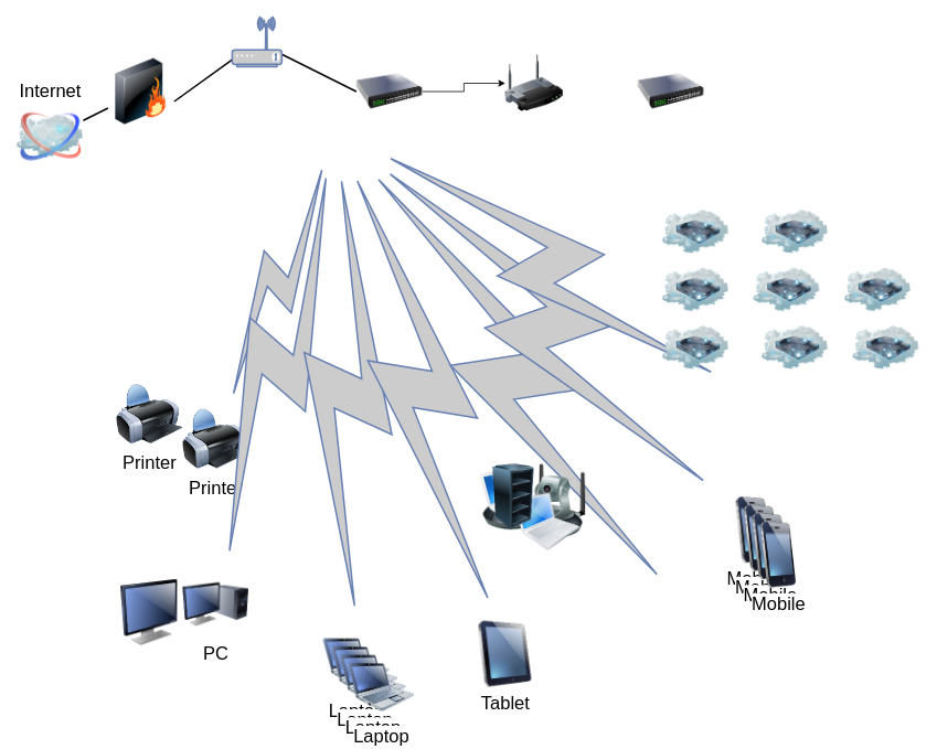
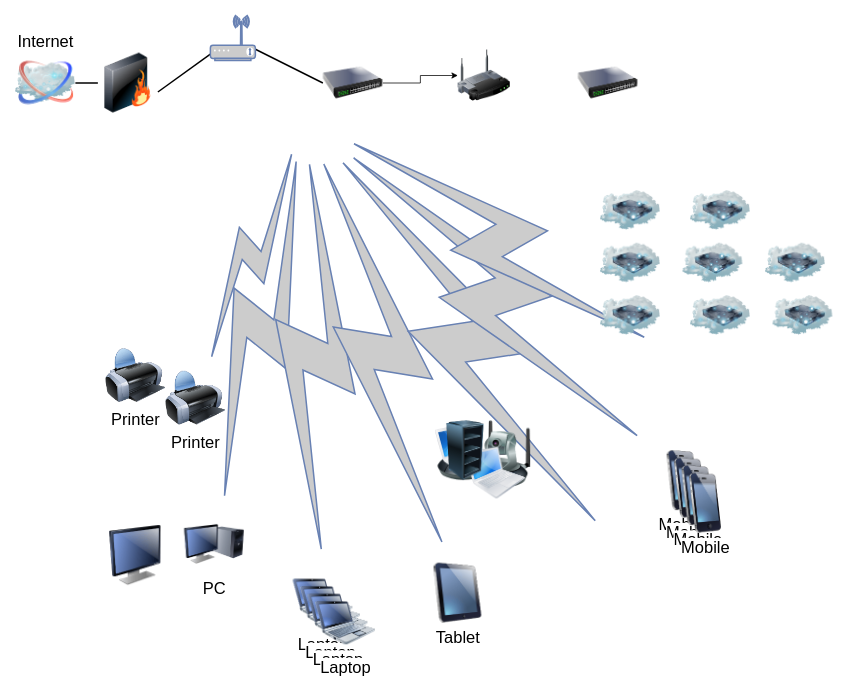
- <mxCell id="3" value="Internet" style="image;html=1;labelBackgroundColor=#ffffff;image=img/lib/clip_art/networking/Cloud_128x128.png;rounded=1;shadow=0;comic=0;strokeWidth=2;fontSize=22;labelPosition=center;verticalLabelPosition=top;align=center;verticalAlign=bottom;" parent="1" vertex="1"><mxGeometry x="20" y="125" width="80" height="80" as="geometry" /></mxCell>
+ <mxCell id="3" value="Internet" style="image;html=1;labelBackgroundColor=#ffffff;image=img/lib/clip_art/networking/Cloud_128x128.png;rounded=1;shadow=0;comic=0;strokeWidth=2;fontSize=22;labelPosition=center;verticalLabelPosition=top;align=center;verticalAlign=bottom;" parent="1" vertex="1"><mxGeometry x="20" y="70" width="80" height="80" as="geometry" /></mxCell>
- <mxCell id="7" value="PC" style="image;html=1;labelBackgroundColor=#ffffff;image=img/lib/clip_art/computers/Monitor_Tower_128x128.png;rounded=1;shadow=0;comic=0;strokeWidth=2;fontSize=22" parent="1" vertex="1"><mxGeometry x="220" y="690" width="80" height="80" as="geometry" /></mxCell>
+ <mxCell id="7" value="PC" style="image;html=1;labelBackgroundColor=#ffffff;image=img/lib/clip_art/computers/Monitor_Tower_128x128.png;rounded=1;shadow=0;comic=0;strokeWidth=2;fontSize=22" parent="1" vertex="1"><mxGeometry x="245" y="685" width="80" height="80" as="geometry" /></mxCell>
